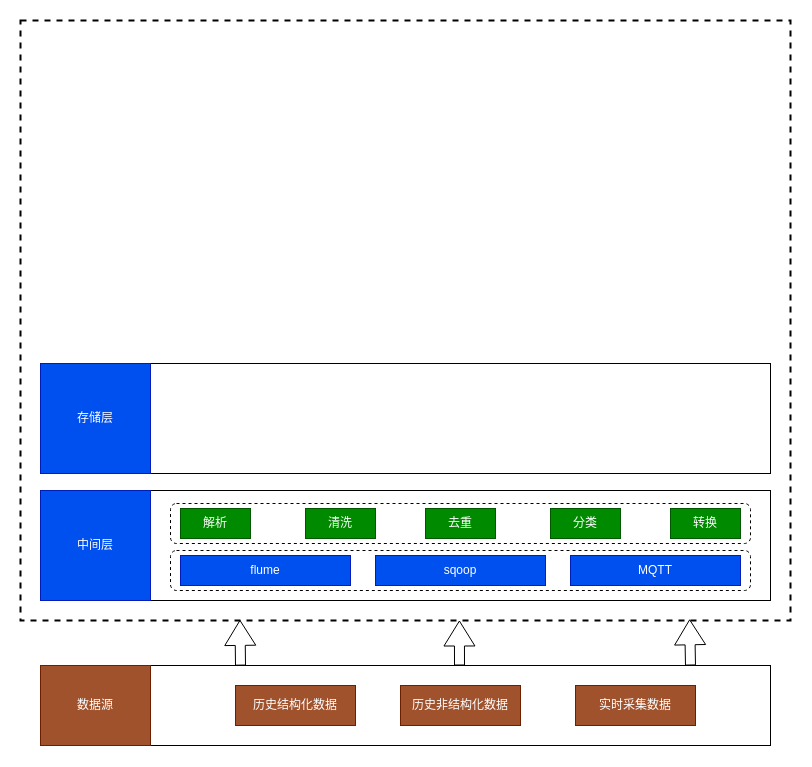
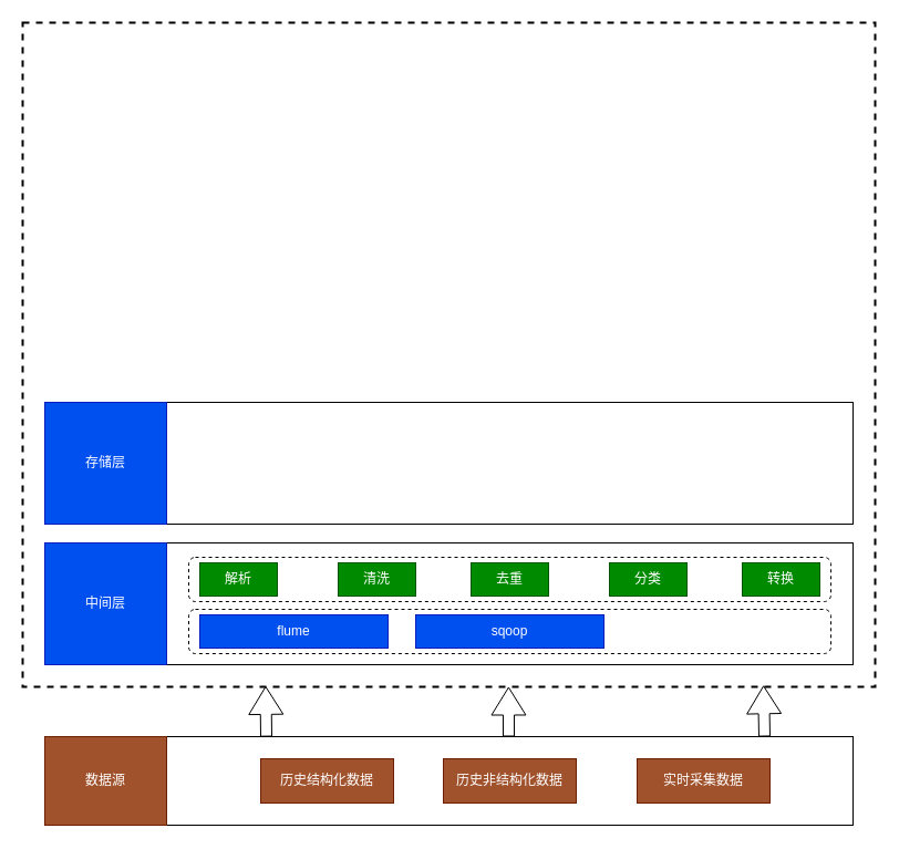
- <mxCell id="16" value="MQTT" style="rounded=0;whiteSpace=wrap;html=1;fillColor=#0050ef;fontColor=#ffffff;strokeColor=#001DBC;" vertex="1" parent="1"><mxGeometry x="570" y="555" width="170" height="30" as="geometry" /></mxCell>
